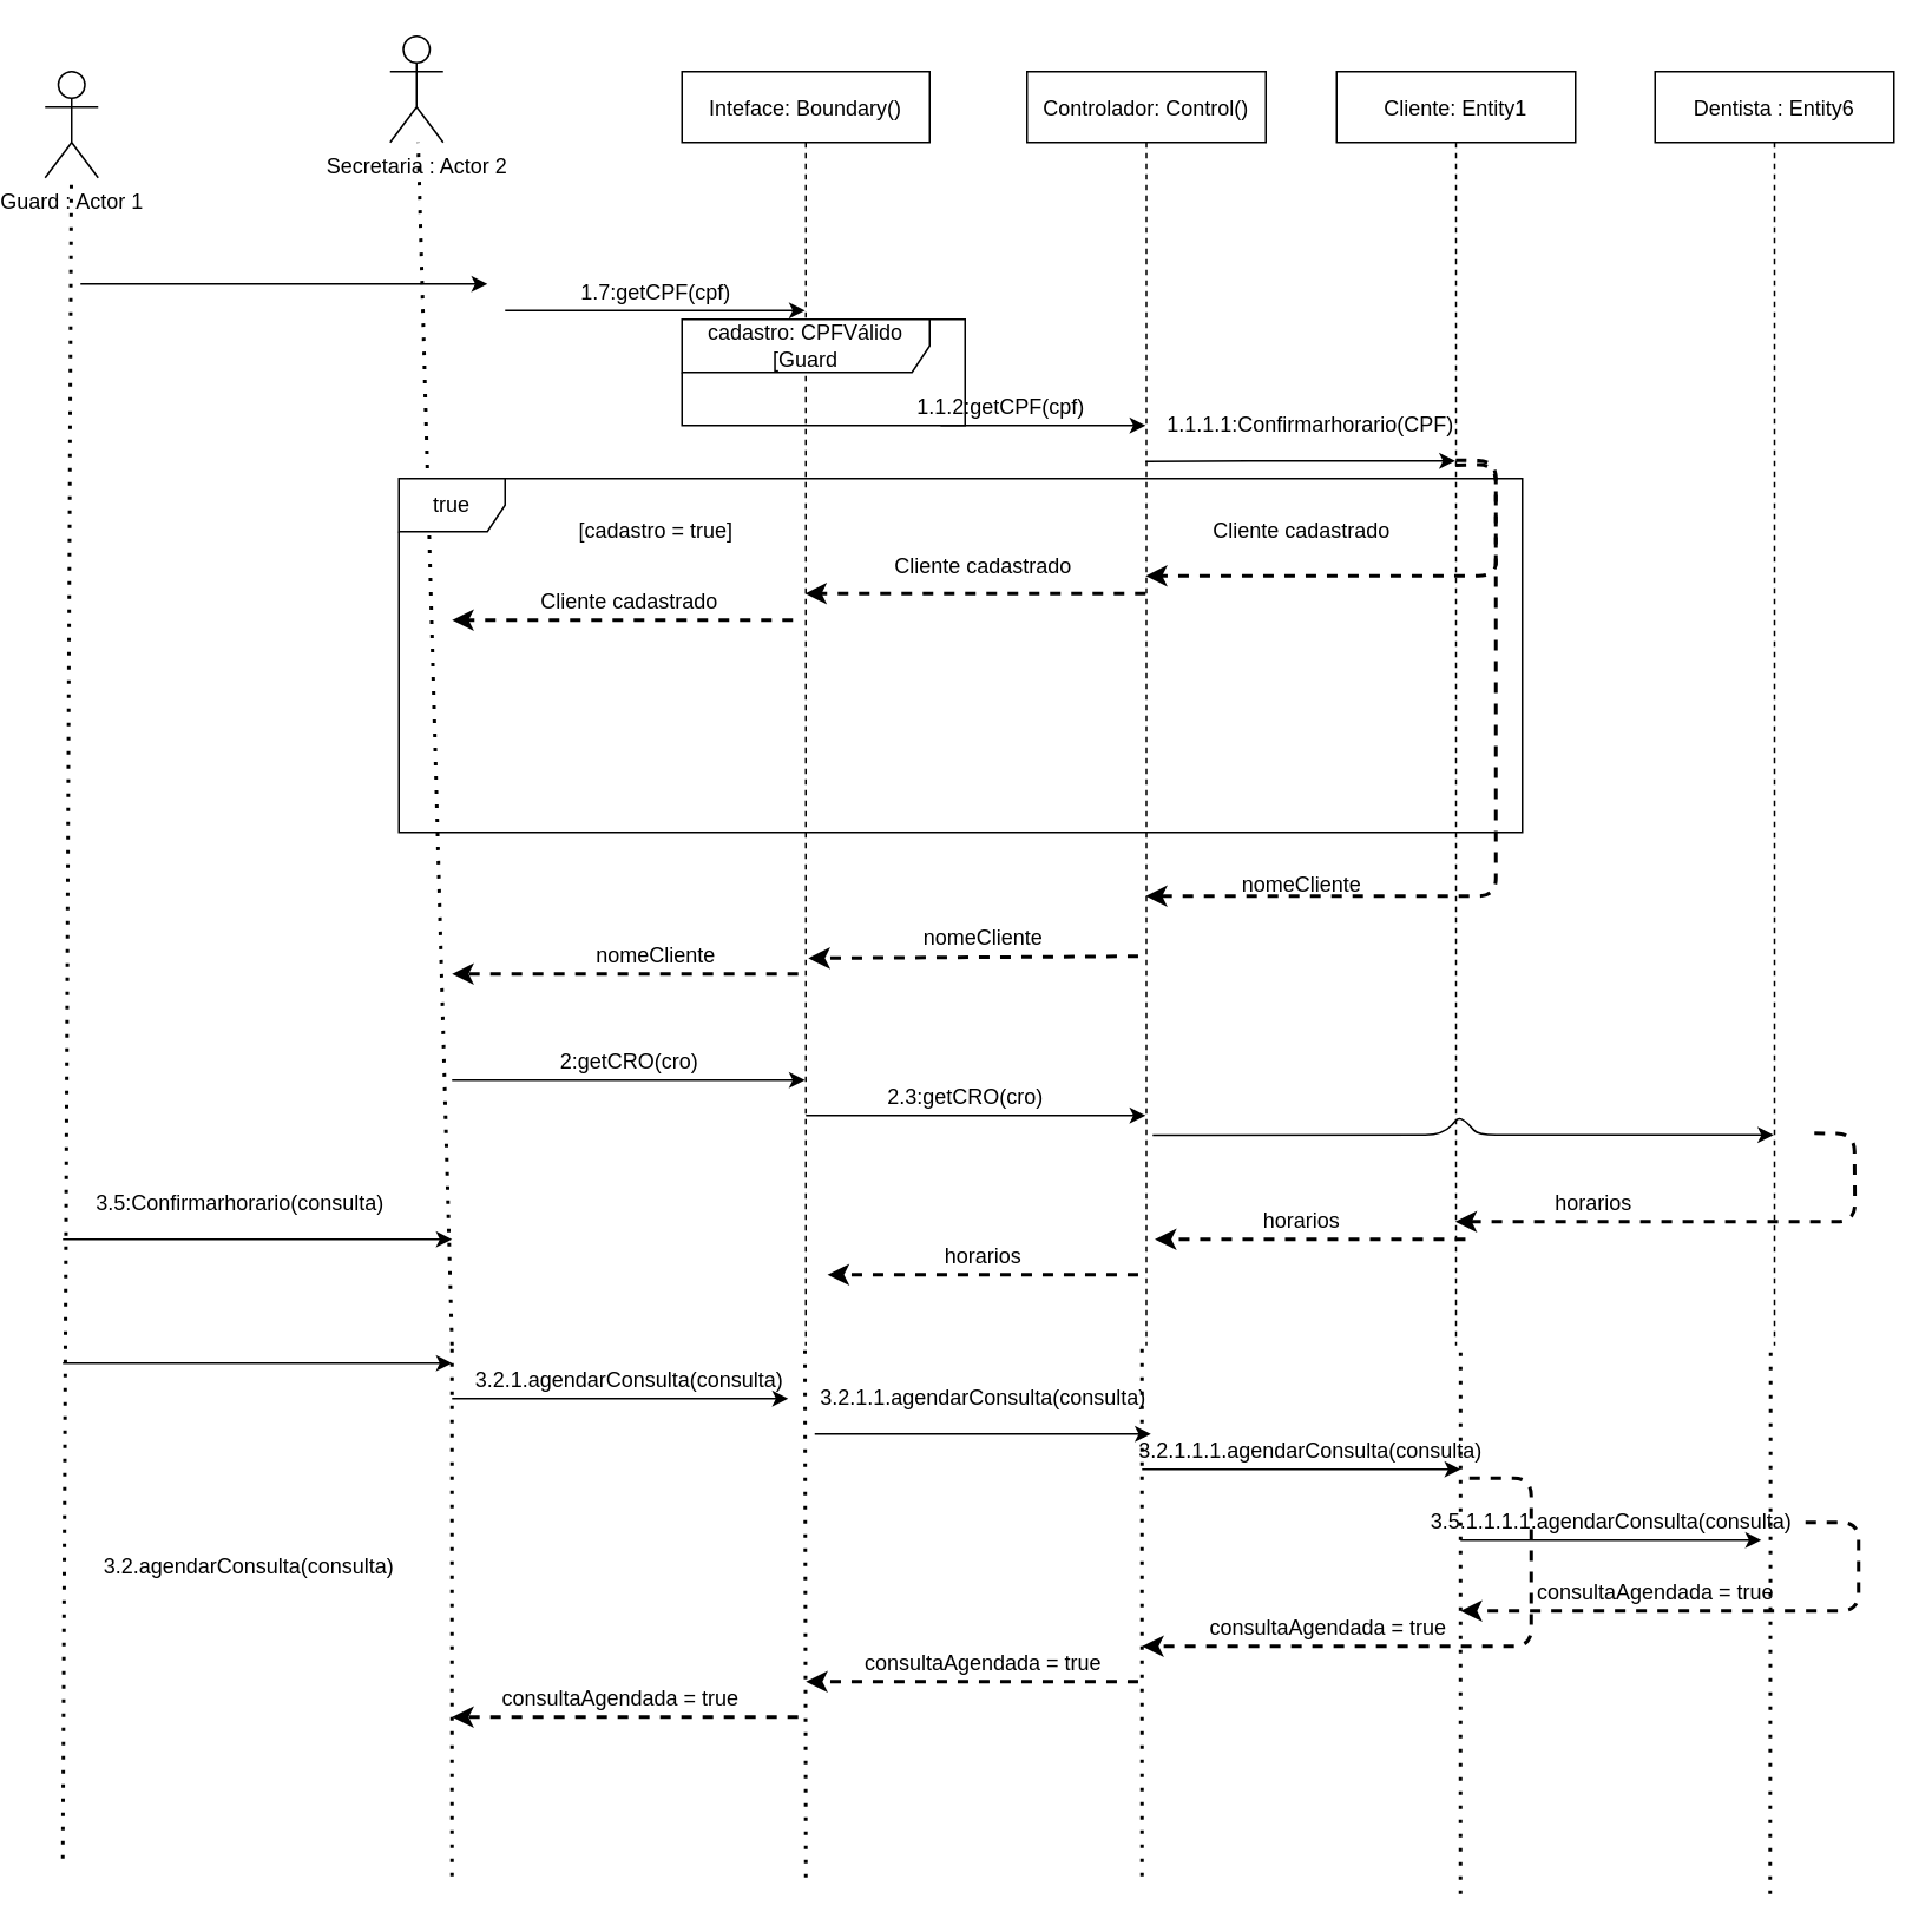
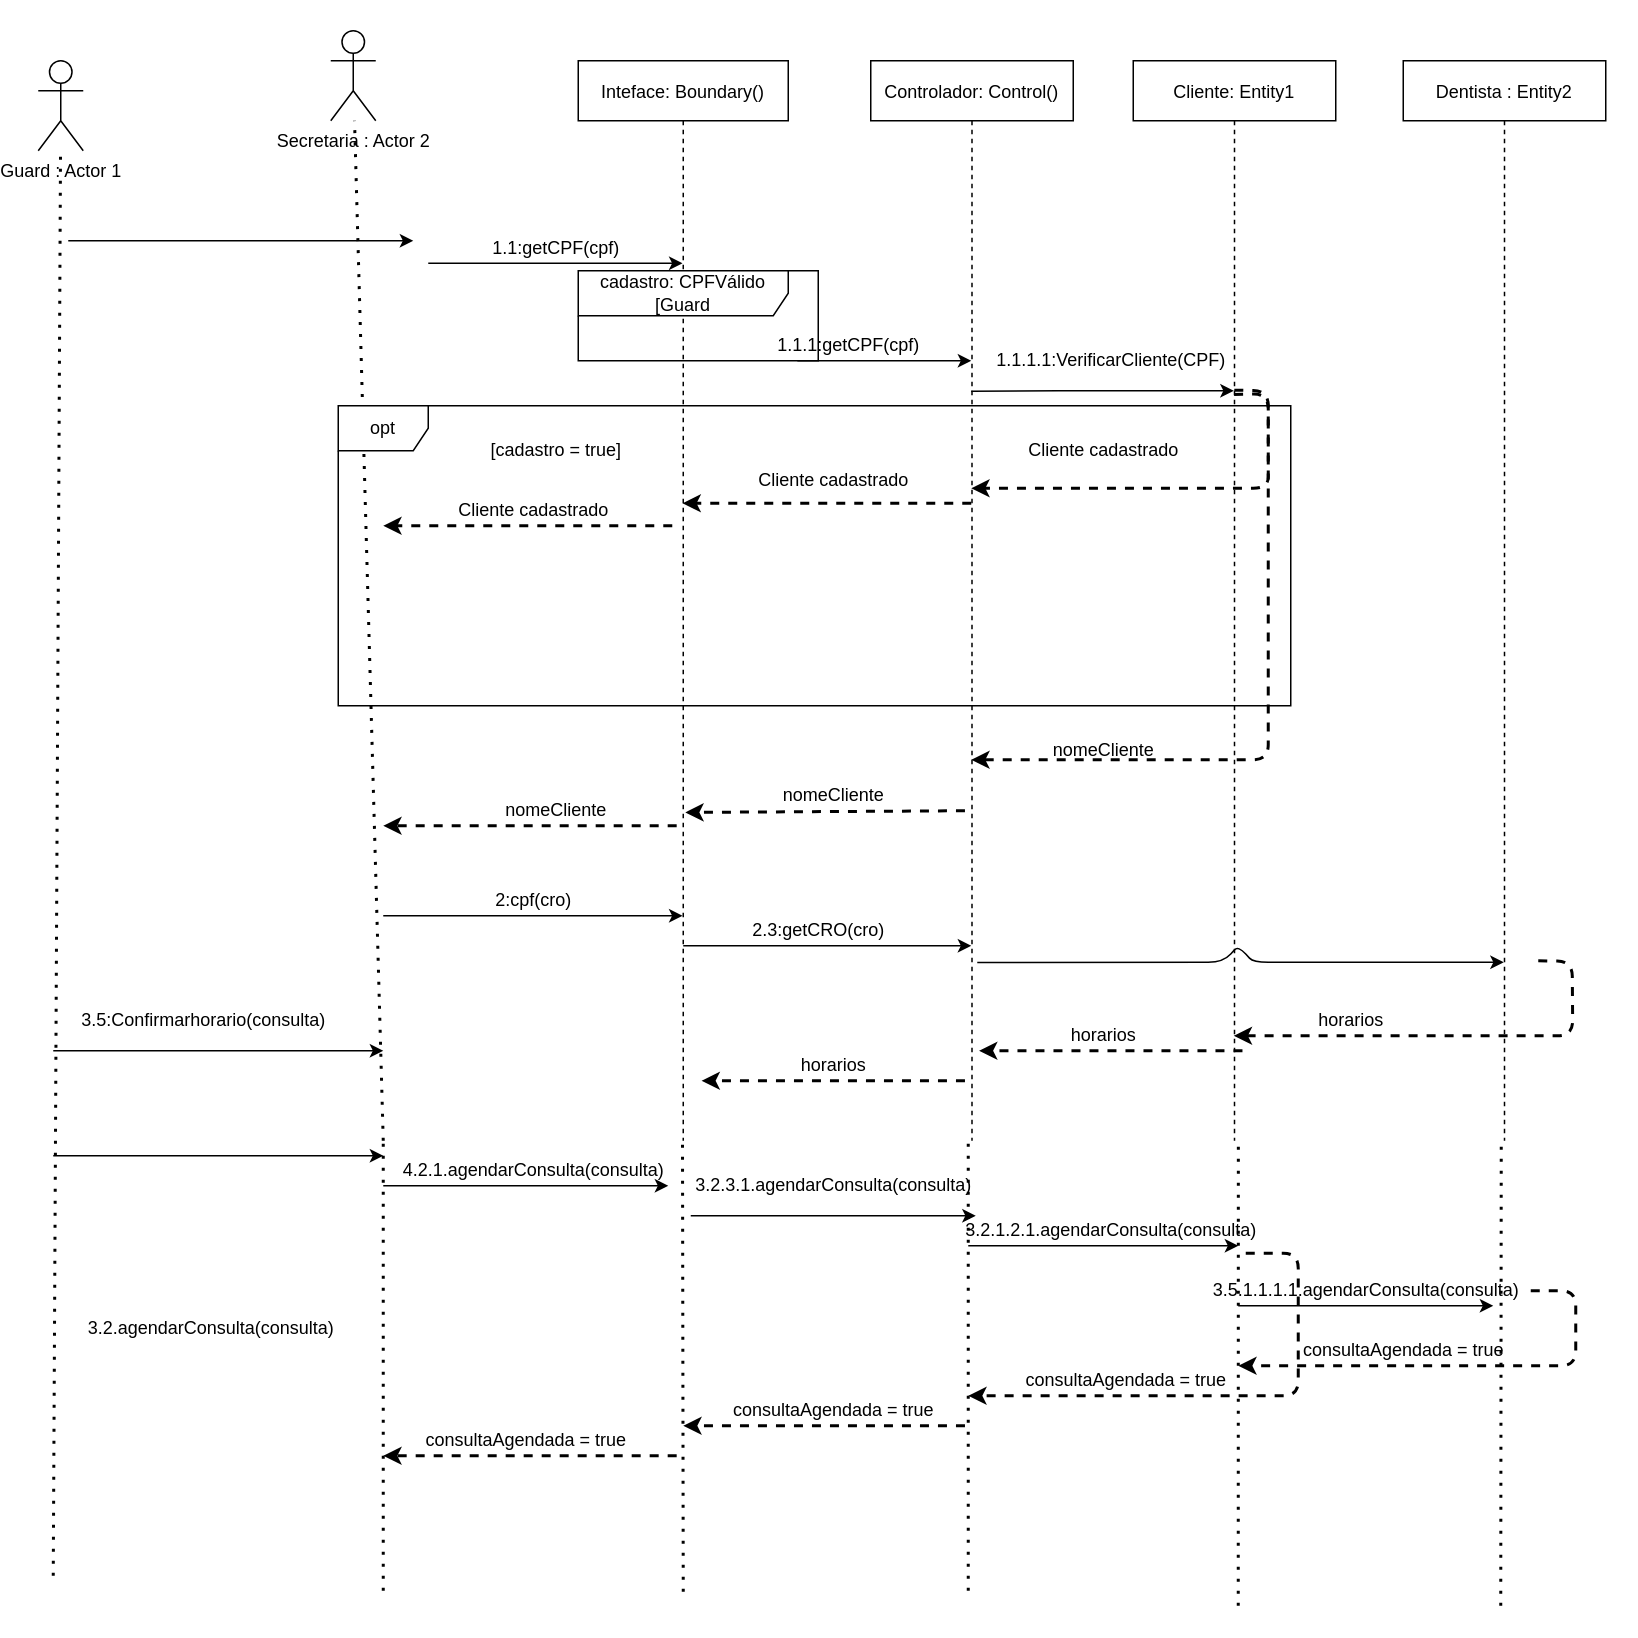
- <mxCell id="7" value="Dentista : Entity6" style="shape=umlLifeline;perimeter=lifelinePerimeter;container=1;collapsible=0;recursiveResize=0;rounded=0;shadow=0;strokeWidth=1;" vertex="1" parent="1"><mxGeometry x="930" y="40" width="135" height="720" as="geometry" /></mxCell>
+ <mxCell id="7" value="Dentista : Entity2" style="shape=umlLifeline;perimeter=lifelinePerimeter;container=1;collapsible=0;recursiveResize=0;rounded=0;shadow=0;strokeWidth=1;" vertex="1" parent="1"><mxGeometry x="930" y="40" width="135" height="720" as="geometry" /></mxCell>
- <mxCell id="11" value="1.7:getCPF&lt;span style=&quot;text-align: left&quot;&gt;(cpf)&lt;/span&gt;" style="text;html=1;align=center;verticalAlign=middle;resizable=0;points=[];autosize=1;spacing=6;" vertex="1" parent="1"><mxGeometry x="310" y="150" width="110" height="30" as="geometry" /></mxCell>
+ <mxCell id="11" value="1.1:getCPF&lt;span style=&quot;text-align: left&quot;&gt;(cpf)&lt;/span&gt;" style="text;html=1;align=center;verticalAlign=middle;resizable=0;points=[];autosize=1;spacing=6;" vertex="1" parent="1"><mxGeometry x="310" y="150" width="110" height="30" as="geometry" /></mxCell>
- <mxCell id="15" value="1.1.2:getCPF(cpf)" style="text;html=1;align=center;verticalAlign=middle;resizable=0;points=[];autosize=1;" vertex="1" parent="1"><mxGeometry x="505" y="220" width="110" height="20" as="geometry" /></mxCell>
+ <mxCell id="15" value="1.1.1:getCPF(cpf)" style="text;html=1;align=center;verticalAlign=middle;resizable=0;points=[];autosize=1;" vertex="1" parent="1"><mxGeometry x="505" y="220" width="110" height="20" as="geometry" /></mxCell>
- <mxCell id="17" value="1.1.1.1:Confirmarhorario(CPF)" style="text;html=1;align=center;verticalAlign=middle;resizable=0;points=[];autosize=1;" vertex="1" parent="1"><mxGeometry x="650" y="230" width="170" height="20" as="geometry" /></mxCell>
+ <mxCell id="17" value="1.1.1.1:VerificarCliente(CPF)" style="text;html=1;align=center;verticalAlign=middle;resizable=0;points=[];autosize=1;" vertex="1" parent="1"><mxGeometry x="650" y="230" width="170" height="20" as="geometry" /></mxCell>
- <mxCell id="24" value="true" style="shape=umlFrame;whiteSpace=wrap;html=1;" vertex="1" parent="1"><mxGeometry x="220" y="270" width="635" height="200" as="geometry" /></mxCell>
+ <mxCell id="24" value="opt" style="shape=umlFrame;whiteSpace=wrap;html=1;" vertex="1" parent="1"><mxGeometry x="220" y="270" width="635" height="200" as="geometry" /></mxCell>
- <mxCell id="33" value="2:getCRO(cro)" style="text;html=1;align=center;verticalAlign=middle;resizable=0;points=[];autosize=1;" vertex="1" parent="1"><mxGeometry x="305" y="590" width="90" height="20" as="geometry" /></mxCell>
+ <mxCell id="33" value="2:cpf(cro)" style="text;html=1;align=center;verticalAlign=middle;resizable=0;points=[];autosize=1;" vertex="1" parent="1"><mxGeometry x="305" y="590" width="90" height="20" as="geometry" /></mxCell>
- <mxCell id="52" value="3.2.1.agendarConsulta(consulta)" style="text;html=1;align=center;verticalAlign=middle;resizable=0;points=[];autosize=1;" vertex="1" parent="1"><mxGeometry x="255" y="770" width="190" height="20" as="geometry" /></mxCell>
+ <mxCell id="52" value="4.2.1.agendarConsulta(consulta)" style="text;html=1;align=center;verticalAlign=middle;resizable=0;points=[];autosize=1;" vertex="1" parent="1"><mxGeometry x="255" y="770" width="190" height="20" as="geometry" /></mxCell>
- <mxCell id="53" value="3.2.1.1.agendarConsulta(consulta)" style="text;html=1;align=center;verticalAlign=middle;resizable=0;points=[];autosize=1;" vertex="1" parent="1"><mxGeometry x="450" y="780" width="200" height="20" as="geometry" /></mxCell>
+ <mxCell id="53" value="3.2.3.1.agendarConsulta(consulta)" style="text;html=1;align=center;verticalAlign=middle;resizable=0;points=[];autosize=1;" vertex="1" parent="1"><mxGeometry x="450" y="780" width="200" height="20" as="geometry" /></mxCell>
- <mxCell id="54" value="3.2.1.1.1.agendarConsulta(consulta)" style="text;html=1;align=center;verticalAlign=middle;resizable=0;points=[];autosize=1;" vertex="1" parent="1"><mxGeometry x="630" y="810" width="210" height="20" as="geometry" /></mxCell>
+ <mxCell id="54" value="3.2.1.2.1.agendarConsulta(consulta)" style="text;html=1;align=center;verticalAlign=middle;resizable=0;points=[];autosize=1;" vertex="1" parent="1"><mxGeometry x="630" y="810" width="210" height="20" as="geometry" /></mxCell>
